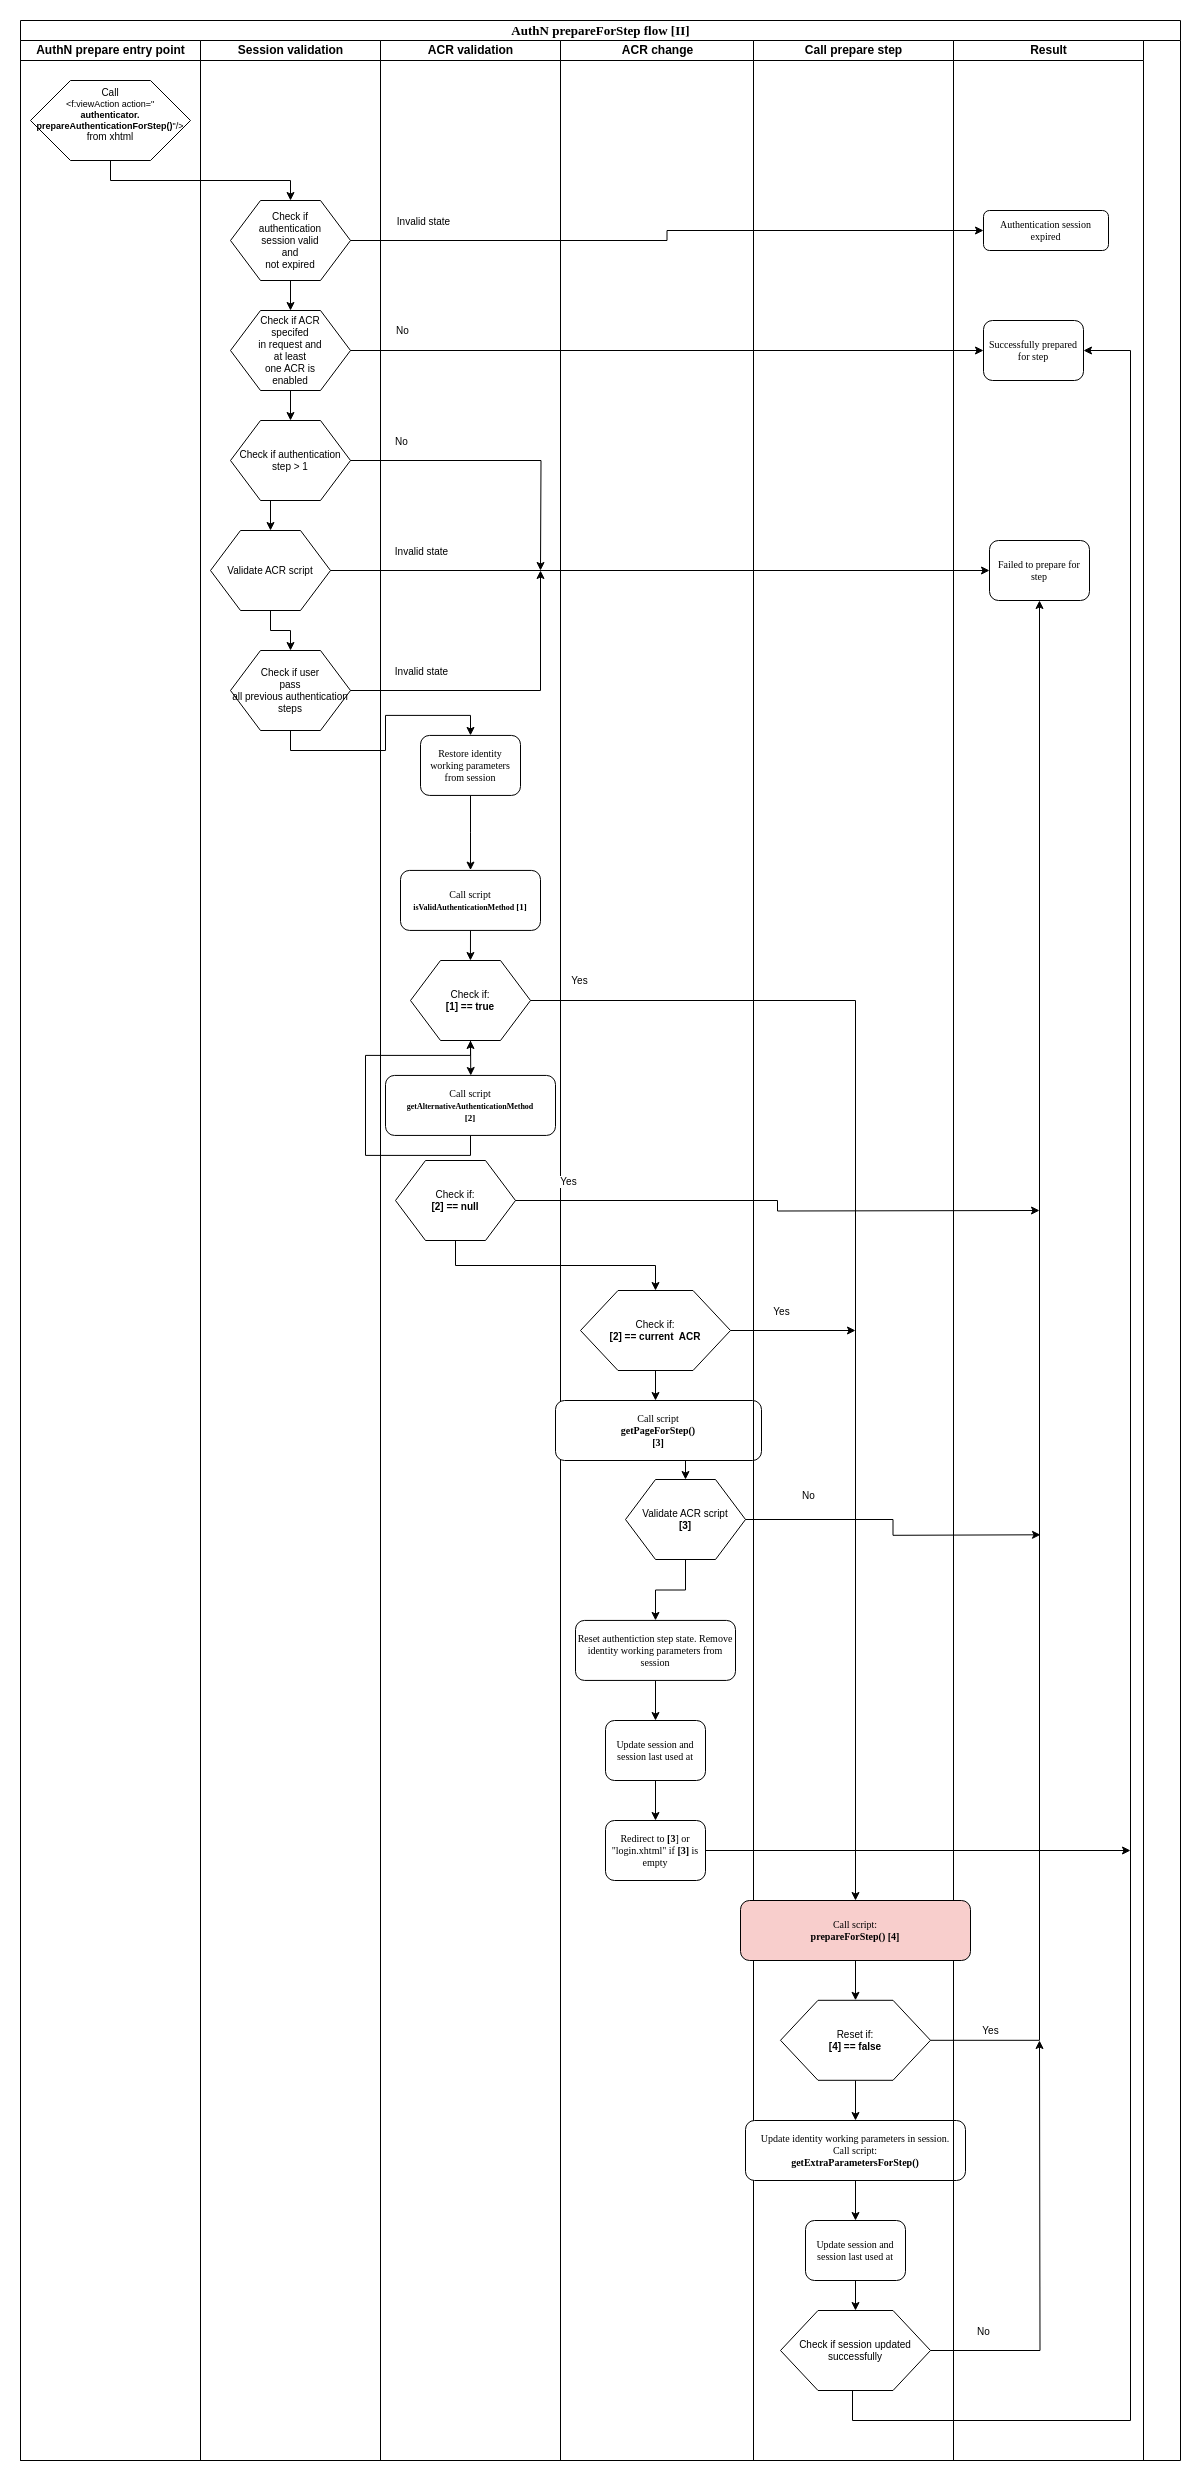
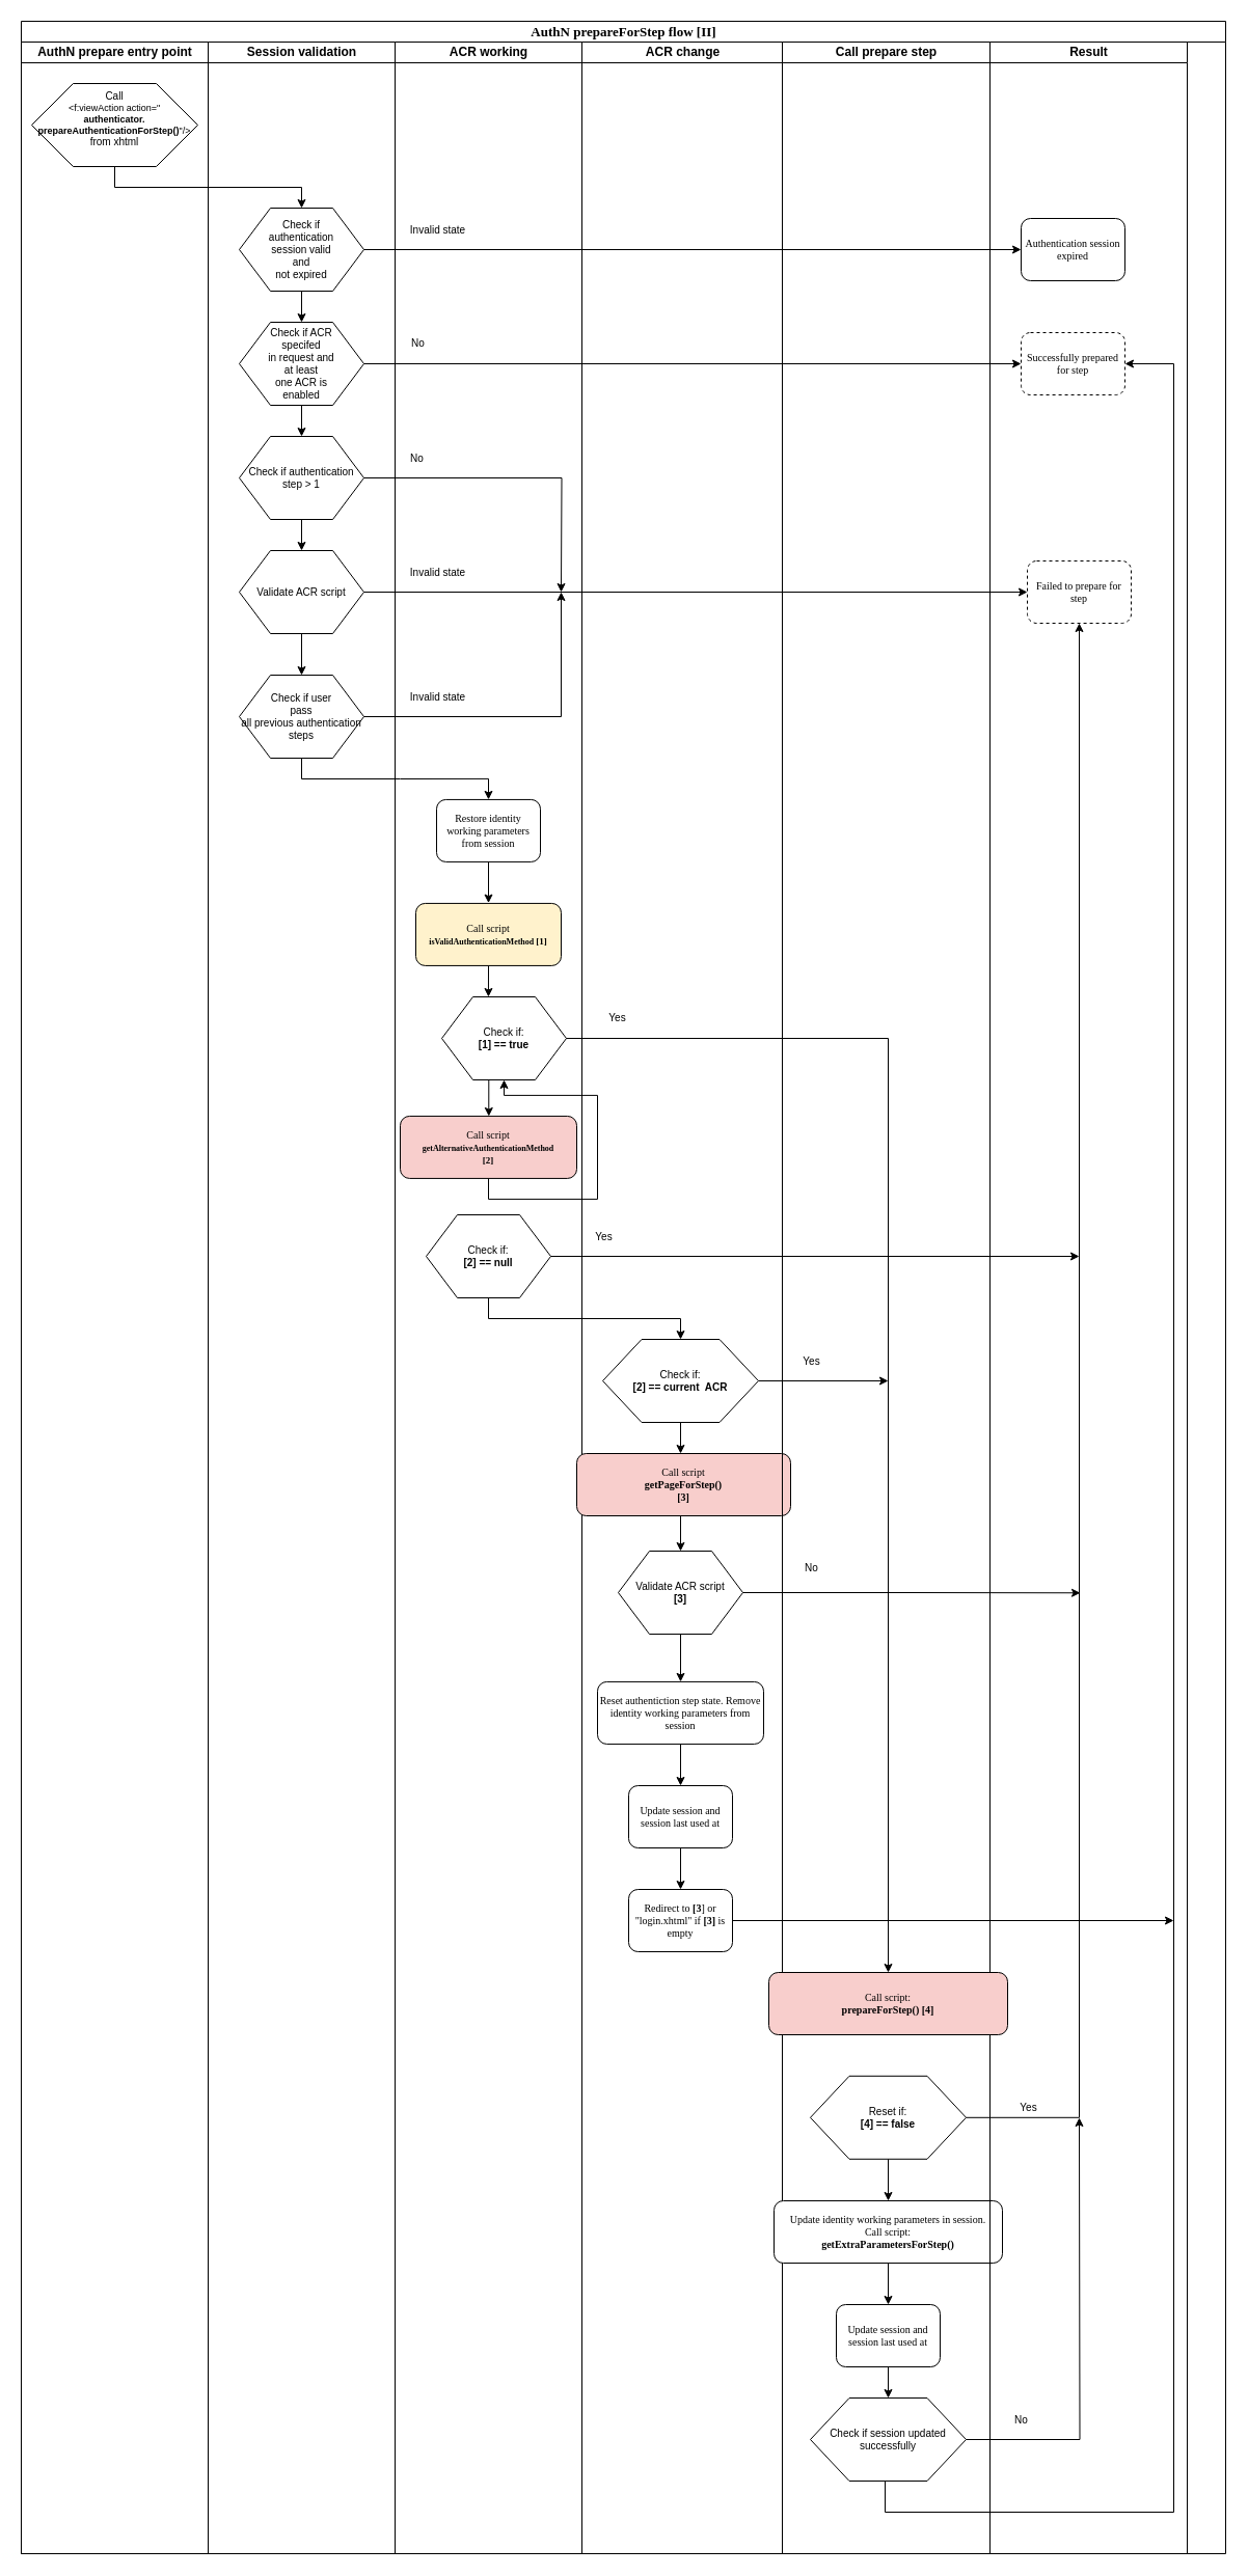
- <mxCell id="15" value="ACR validation" style="swimlane;html=1;startSize=20;" parent="2" vertex="1"><mxGeometry x="360" y="20" width="180" height="2420" as="geometry" /></mxCell>
+ <mxCell id="15" value="ACR working" style="swimlane;html=1;startSize=20;" parent="2" vertex="1"><mxGeometry x="360" y="20" width="180" height="2420" as="geometry" /></mxCell>
- <mxCell id="57" value="Authentication session expired" style="rounded=1;whiteSpace=wrap;html=1;shadow=0;labelBackgroundColor=none;strokeColor=#000000;strokeWidth=1;fillColor=#ffffff;fontFamily=Verdana;fontSize=10;fontColor=#000000;align=center;" parent="56" vertex="1"><mxGeometry x="30" y="170" width="125" height="40" as="geometry" /></mxCell>
+ <mxCell id="57" value="Authentication session expired" style="rounded=1;whiteSpace=wrap;html=1;shadow=0;labelBackgroundColor=none;strokeColor=#000000;strokeWidth=1;fillColor=#ffffff;fontFamily=Verdana;fontSize=10;fontColor=#000000;align=center;" parent="56" vertex="1"><mxGeometry x="30" y="170" width="100" height="60" as="geometry" /></mxCell>
- <mxCell id="59" value="Successfully prepared for step " style="rounded=1;whiteSpace=wrap;html=1;shadow=0;labelBackgroundColor=none;strokeColor=#000000;strokeWidth=1;fillColor=#ffffff;fontFamily=Verdana;fontSize=10;fontColor=#000000;align=center;" parent="56" vertex="1"><mxGeometry x="30" y="280" width="100" height="60" as="geometry" /></mxCell>
+ <mxCell id="59" value="Successfully prepared for step " style="rounded=1;whiteSpace=wrap;html=1;shadow=0;labelBackgroundColor=none;strokeColor=#000000;strokeWidth=1;fillColor=#ffffff;fontFamily=Verdana;fontSize=10;fontColor=#000000;align=center;dashed=1;" parent="56" vertex="1"><mxGeometry x="30" y="280" width="100" height="60" as="geometry" /></mxCell>
- <mxCell id="11" value="Validate ACR script" style="shape=hexagon;perimeter=hexagonPerimeter2;whiteSpace=wrap;html=1;fontSize=10;" parent="5" vertex="1"><mxGeometry x="10" y="490" width="120" height="80" as="geometry" /></mxCell>
+ <mxCell id="11" value="Validate ACR script" style="shape=hexagon;perimeter=hexagonPerimeter2;whiteSpace=wrap;html=1;fontSize=10;" parent="5" vertex="1"><mxGeometry x="30" y="490" width="120" height="80" as="geometry" /></mxCell>
- <mxCell id="58" value="Failed to prepare for step " style="rounded=1;whiteSpace=wrap;html=1;shadow=0;labelBackgroundColor=none;strokeColor=#000000;strokeWidth=1;fillColor=#ffffff;fontFamily=Verdana;fontSize=10;fontColor=#000000;align=center;" parent="56" vertex="1"><mxGeometry x="36" y="500" width="100" height="60" as="geometry" /></mxCell>
+ <mxCell id="58" value="Failed to prepare for step " style="rounded=1;whiteSpace=wrap;html=1;shadow=0;labelBackgroundColor=none;strokeColor=#000000;strokeWidth=1;fillColor=#ffffff;fontFamily=Verdana;fontSize=10;fontColor=#000000;align=center;dashed=1;" parent="56" vertex="1"><mxGeometry x="36" y="500" width="100" height="60" as="geometry" /></mxCell>
- <mxCell id="17" value="Restore identity working parameters from session" style="rounded=1;whiteSpace=wrap;html=1;shadow=0;labelBackgroundColor=none;strokeColor=#000000;strokeWidth=1;fillColor=#ffffff;fontFamily=Verdana;fontSize=10;fontColor=#000000;align=center;" parent="15" vertex="1"><mxGeometry x="40" y="694.929" width="100" height="60" as="geometry" /></mxCell>
+ <mxCell id="17" value="Restore identity working parameters from session" style="rounded=1;whiteSpace=wrap;html=1;shadow=0;labelBackgroundColor=none;strokeColor=#000000;strokeWidth=1;fillColor=#ffffff;fontFamily=Verdana;fontSize=10;fontColor=#000000;align=center;" parent="15" vertex="1"><mxGeometry x="40" y="729.929" width="100" height="60" as="geometry" /></mxCell>
- <mxCell id="19" value="Call script &lt;b style=&quot;font-size: 9px&quot;&gt;&lt;font style=&quot;font-size: 8px&quot;&gt;isValidAuthenticationMethod &lt;/font&gt;[1]&lt;br&gt;&lt;/b&gt;" style="rounded=1;whiteSpace=wrap;html=1;shadow=0;labelBackgroundColor=none;strokeColor=#000000;strokeWidth=1;fillColor=#ffffff;fontFamily=Verdana;fontSize=10;fontColor=#000000;align=center;" parent="15" vertex="1"><mxGeometry x="20" y="829.929" width="140" height="60" as="geometry" /></mxCell>
+ <mxCell id="19" value="Call script &lt;b style=&quot;font-size: 9px&quot;&gt;&lt;font style=&quot;font-size: 8px&quot;&gt;isValidAuthenticationMethod &lt;/font&gt;[1]&lt;br&gt;&lt;/b&gt;" style="rounded=1;whiteSpace=wrap;html=1;shadow=0;labelBackgroundColor=none;strokeColor=#000000;strokeWidth=1;fillColor=#fff2cc;fontFamily=Verdana;fontSize=10;fontColor=#000000;align=center;" parent="15" vertex="1"><mxGeometry x="20" y="829.929" width="140" height="60" as="geometry" /></mxCell>
- <mxCell id="21" value="&lt;div&gt;Check if:&lt;/div&gt;&lt;div&gt;&lt;b&gt;[1] == true&lt;/b&gt;&lt;/div&gt;" style="shape=hexagon;perimeter=hexagonPerimeter2;whiteSpace=wrap;html=1;fontSize=10;" parent="15" vertex="1"><mxGeometry x="30" y="920" width="120" height="80" as="geometry" /></mxCell>
+ <mxCell id="21" value="&lt;div&gt;Check if:&lt;/div&gt;&lt;div&gt;&lt;b&gt;[1] == true&lt;/b&gt;&lt;/div&gt;" style="shape=hexagon;perimeter=hexagonPerimeter2;whiteSpace=wrap;html=1;fontSize=10;" parent="15" vertex="1"><mxGeometry x="45" y="920" width="120" height="80" as="geometry" /></mxCell>
- <mxCell id="24" value="&lt;div&gt;Call script &lt;b style=&quot;font-size: 9px&quot;&gt;&lt;font style=&quot;font-size: 8px&quot;&gt;getAlternativeAuthenticationMethod&lt;/font&gt;&lt;/b&gt;&lt;/div&gt;&lt;div&gt;&lt;b style=&quot;font-size: 9px&quot;&gt;[2]&lt;/b&gt;&lt;/div&gt;" style="rounded=1;whiteSpace=wrap;html=1;shadow=0;labelBackgroundColor=none;strokeColor=#000000;strokeWidth=1;fillColor=#ffffff;fontFamily=Verdana;fontSize=10;fontColor=#000000;align=center;" vertex="1" parent="15"><mxGeometry x="5" y="1034.929" width="170" height="60" as="geometry" /></mxCell>
+ <mxCell id="24" value="&lt;div&gt;Call script &lt;b style=&quot;font-size: 9px&quot;&gt;&lt;font style=&quot;font-size: 8px&quot;&gt;getAlternativeAuthenticationMethod&lt;/font&gt;&lt;/b&gt;&lt;/div&gt;&lt;div&gt;&lt;b style=&quot;font-size: 9px&quot;&gt;[2]&lt;/b&gt;&lt;/div&gt;" style="rounded=1;whiteSpace=wrap;html=1;shadow=0;labelBackgroundColor=none;strokeColor=#000000;strokeWidth=1;fillColor=#f8cecc;fontFamily=Verdana;fontSize=10;fontColor=#000000;align=center;" vertex="1" parent="15"><mxGeometry x="5" y="1034.929" width="170" height="60" as="geometry" /></mxCell>
- <mxCell id="22" value="&lt;div&gt;Check if:&lt;/div&gt;&lt;b&gt;[2] == null&lt;br&gt;&lt;/b&gt;" style="shape=hexagon;perimeter=hexagonPerimeter2;whiteSpace=wrap;html=1;fontSize=10;" parent="15" vertex="1"><mxGeometry x="15" y="1120" width="120" height="80" as="geometry" /></mxCell>
+ <mxCell id="22" value="&lt;div&gt;Check if:&lt;/div&gt;&lt;b&gt;[2] == null&lt;br&gt;&lt;/b&gt;" style="shape=hexagon;perimeter=hexagonPerimeter2;whiteSpace=wrap;html=1;fontSize=10;" parent="15" vertex="1"><mxGeometry x="30" y="1130" width="120" height="80" as="geometry" /></mxCell>
- <mxCell id="29" value="&lt;div&gt;Call script&lt;/div&gt;&lt;div&gt;&lt;b&gt;&lt;font style=&quot;font-size: 10px&quot;&gt;getPageForStep()&lt;/font&gt;&lt;/b&gt;&lt;/div&gt;&lt;div&gt;&lt;b&gt;&lt;font style=&quot;font-size: 10px&quot;&gt;[3]&lt;/font&gt;&lt;/b&gt;&lt;br&gt;&lt;/div&gt;" style="rounded=1;whiteSpace=wrap;html=1;shadow=0;labelBackgroundColor=none;strokeColor=#000000;strokeWidth=1;fillColor=#ffffff;fontFamily=Verdana;fontSize=10;fontColor=#000000;align=center;" parent="25" vertex="1"><mxGeometry x="-5" y="1360" width="206" height="60" as="geometry" /></mxCell>
+ <mxCell id="29" value="&lt;div&gt;Call script&lt;/div&gt;&lt;div&gt;&lt;b&gt;&lt;font style=&quot;font-size: 10px&quot;&gt;getPageForStep()&lt;/font&gt;&lt;/b&gt;&lt;/div&gt;&lt;div&gt;&lt;b&gt;&lt;font style=&quot;font-size: 10px&quot;&gt;[3]&lt;/font&gt;&lt;/b&gt;&lt;br&gt;&lt;/div&gt;" style="rounded=1;whiteSpace=wrap;html=1;shadow=0;labelBackgroundColor=none;strokeColor=#000000;strokeWidth=1;fillColor=#f8cecc;fontFamily=Verdana;fontSize=10;fontColor=#000000;align=center;" parent="25" vertex="1"><mxGeometry x="-5" y="1360" width="206" height="60" as="geometry" /></mxCell>
- <mxCell id="31" value="&lt;div&gt;Validate ACR script&lt;/div&gt;&lt;div&gt;&lt;b&gt;[3]&lt;/b&gt;&lt;br&gt;&lt;/div&gt;" style="shape=hexagon;perimeter=hexagonPerimeter2;whiteSpace=wrap;html=1;fontSize=10;" vertex="1" parent="25"><mxGeometry x="65" y="1439" width="120" height="80" as="geometry" /></mxCell>
+ <mxCell id="31" value="&lt;div&gt;Validate ACR script&lt;/div&gt;&lt;div&gt;&lt;b&gt;[3]&lt;/b&gt;&lt;br&gt;&lt;/div&gt;" style="shape=hexagon;perimeter=hexagonPerimeter2;whiteSpace=wrap;html=1;fontSize=10;" vertex="1" parent="25"><mxGeometry x="35" y="1454" width="120" height="80" as="geometry" /></mxCell>
- <mxCell id="69" style="edgeStyle=orthogonalEdgeStyle;rounded=0;orthogonalLoop=1;jettySize=auto;html=1;exitX=0.5;exitY=1;exitDx=0;exitDy=0;entryX=0.5;entryY=0;entryDx=0;entryDy=0;fontSize=10;" edge="1" parent="1" source="70" target="52"><mxGeometry relative="1" as="geometry" /></mxCell>
